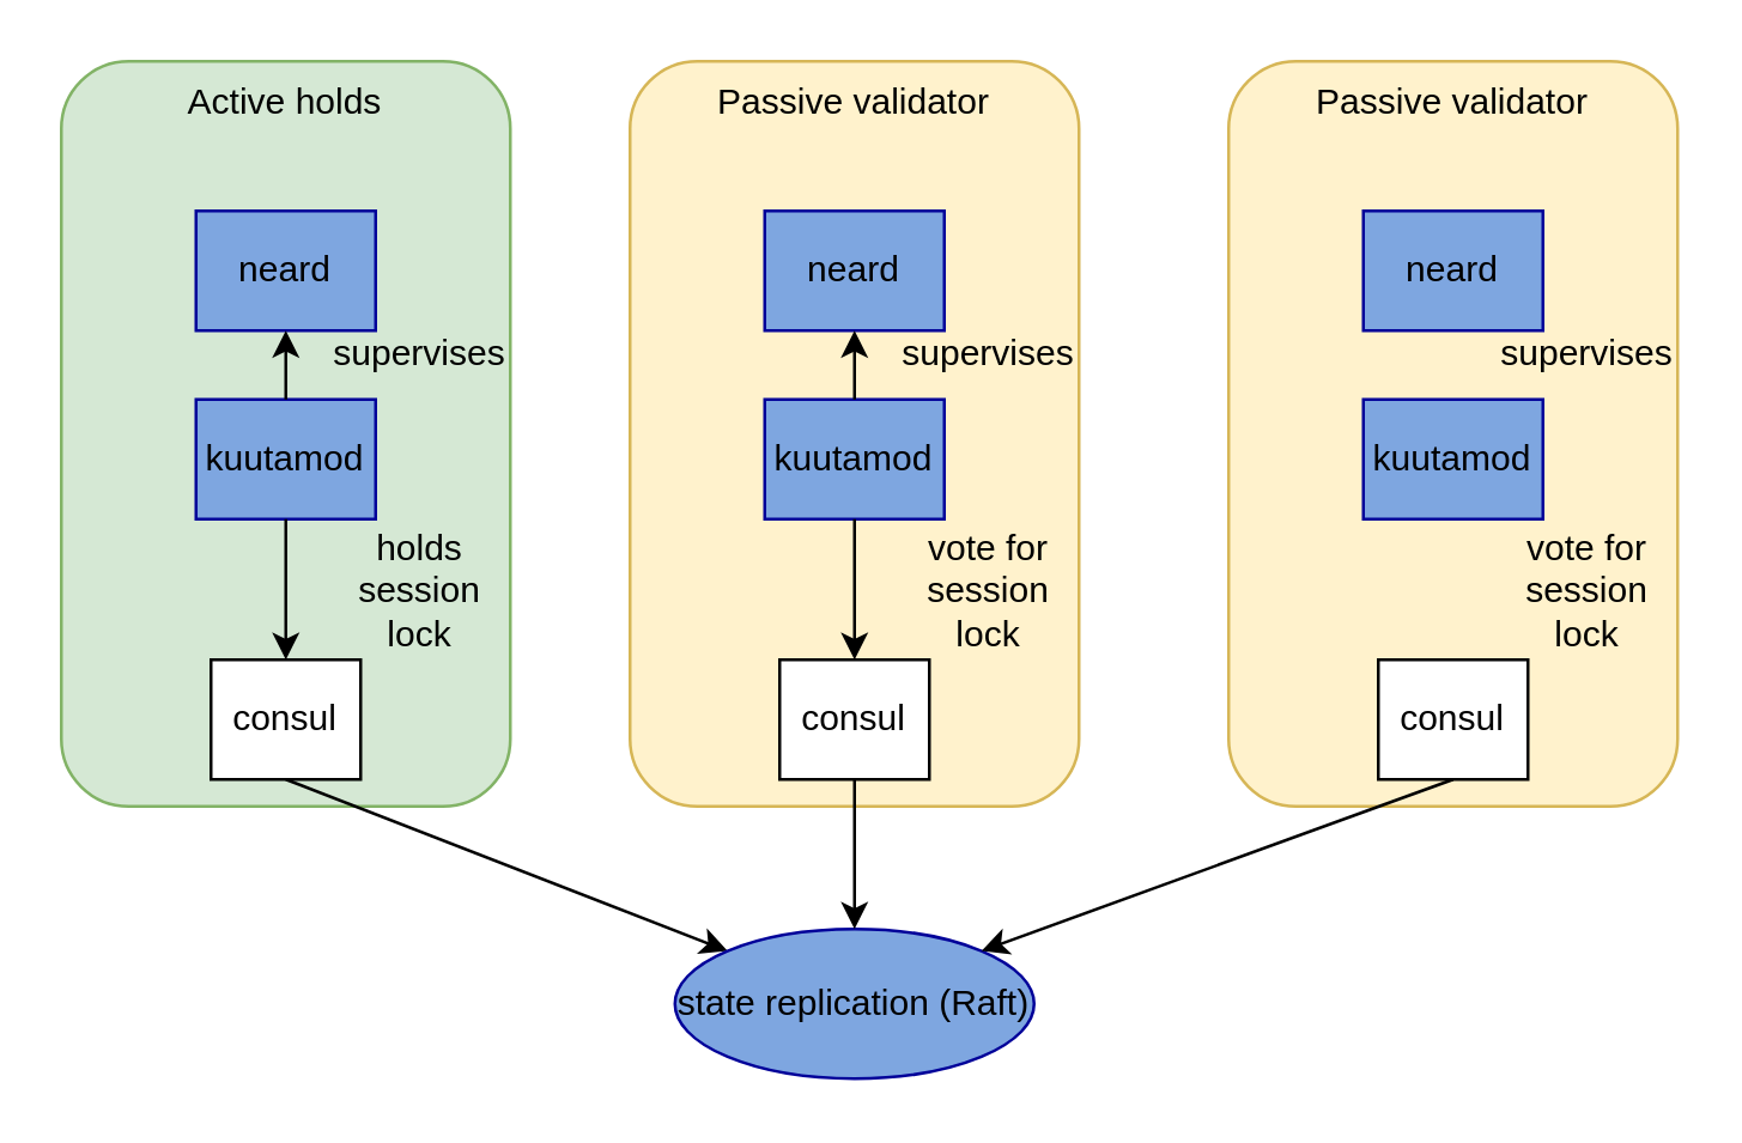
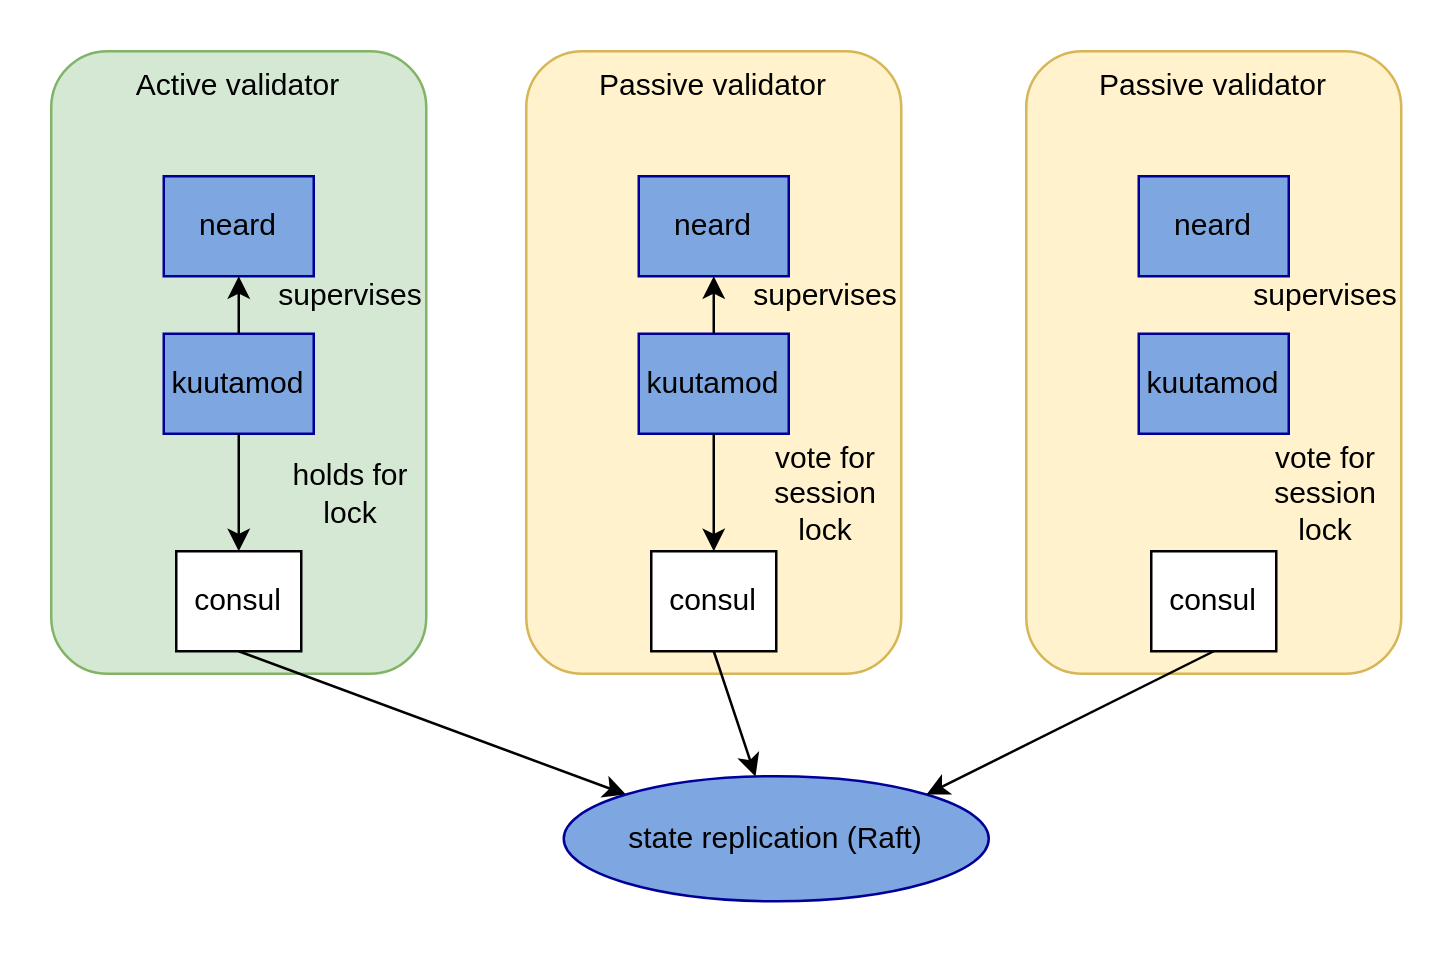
- <mxCell id="4" value="Active holds" style="rounded=1;whiteSpace=wrap;html=1;fillColor=#d5e8d4;strokeColor=#82b366;verticalAlign=top;" parent="1" vertex="1"><mxGeometry x="20" y="20" width="150" height="249" as="geometry" /></mxCell>
+ <mxCell id="4" value="Active validator" style="rounded=1;whiteSpace=wrap;html=1;fillColor=#d5e8d4;strokeColor=#82b366;verticalAlign=top;" parent="1" vertex="1"><mxGeometry x="20" y="20" width="150" height="249" as="geometry" /></mxCell>
- <mxCell id="21" value="holds session lock" style="text;html=1;strokeColor=none;fillColor=none;align=center;verticalAlign=middle;whiteSpace=wrap;rounded=0;" parent="1" vertex="1"><mxGeometry x="110" y="173" width="60" height="47" as="geometry" /></mxCell>
+ <mxCell id="21" value="holds for lock" style="text;html=1;strokeColor=none;fillColor=none;align=center;verticalAlign=middle;whiteSpace=wrap;rounded=0;" parent="1" vertex="1"><mxGeometry x="110" y="173" width="60" height="47" as="geometry" /></mxCell>
- <mxCell id="9" value="state replication (Raft)" style="ellipse;whiteSpace=wrap;html=1;strokeColor=#000099;fillColor=#7EA6E0;" parent="1" vertex="1"><mxGeometry x="225" y="310" width="120" height="50" as="geometry" /></mxCell>
+ <mxCell id="9" value="state replication (Raft)" style="ellipse;whiteSpace=wrap;html=1;strokeColor=#000099;fillColor=#7EA6E0;" parent="1" vertex="1"><mxGeometry x="225" y="310" width="170" height="50" as="geometry" /></mxCell>
